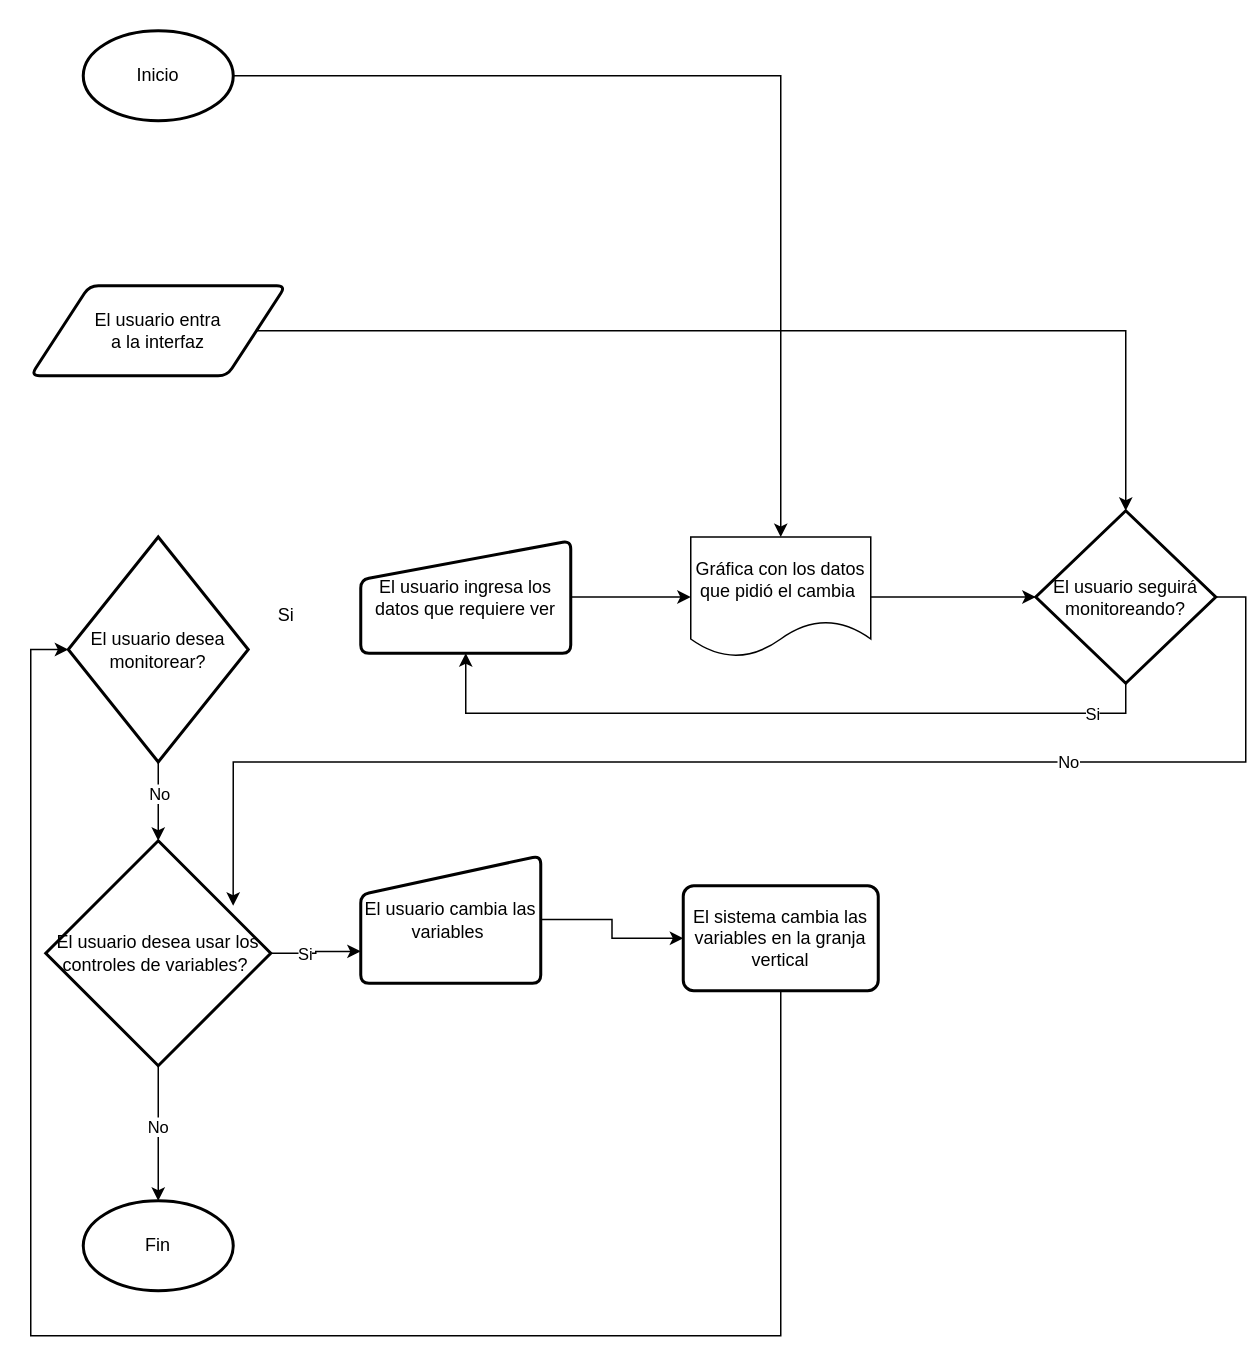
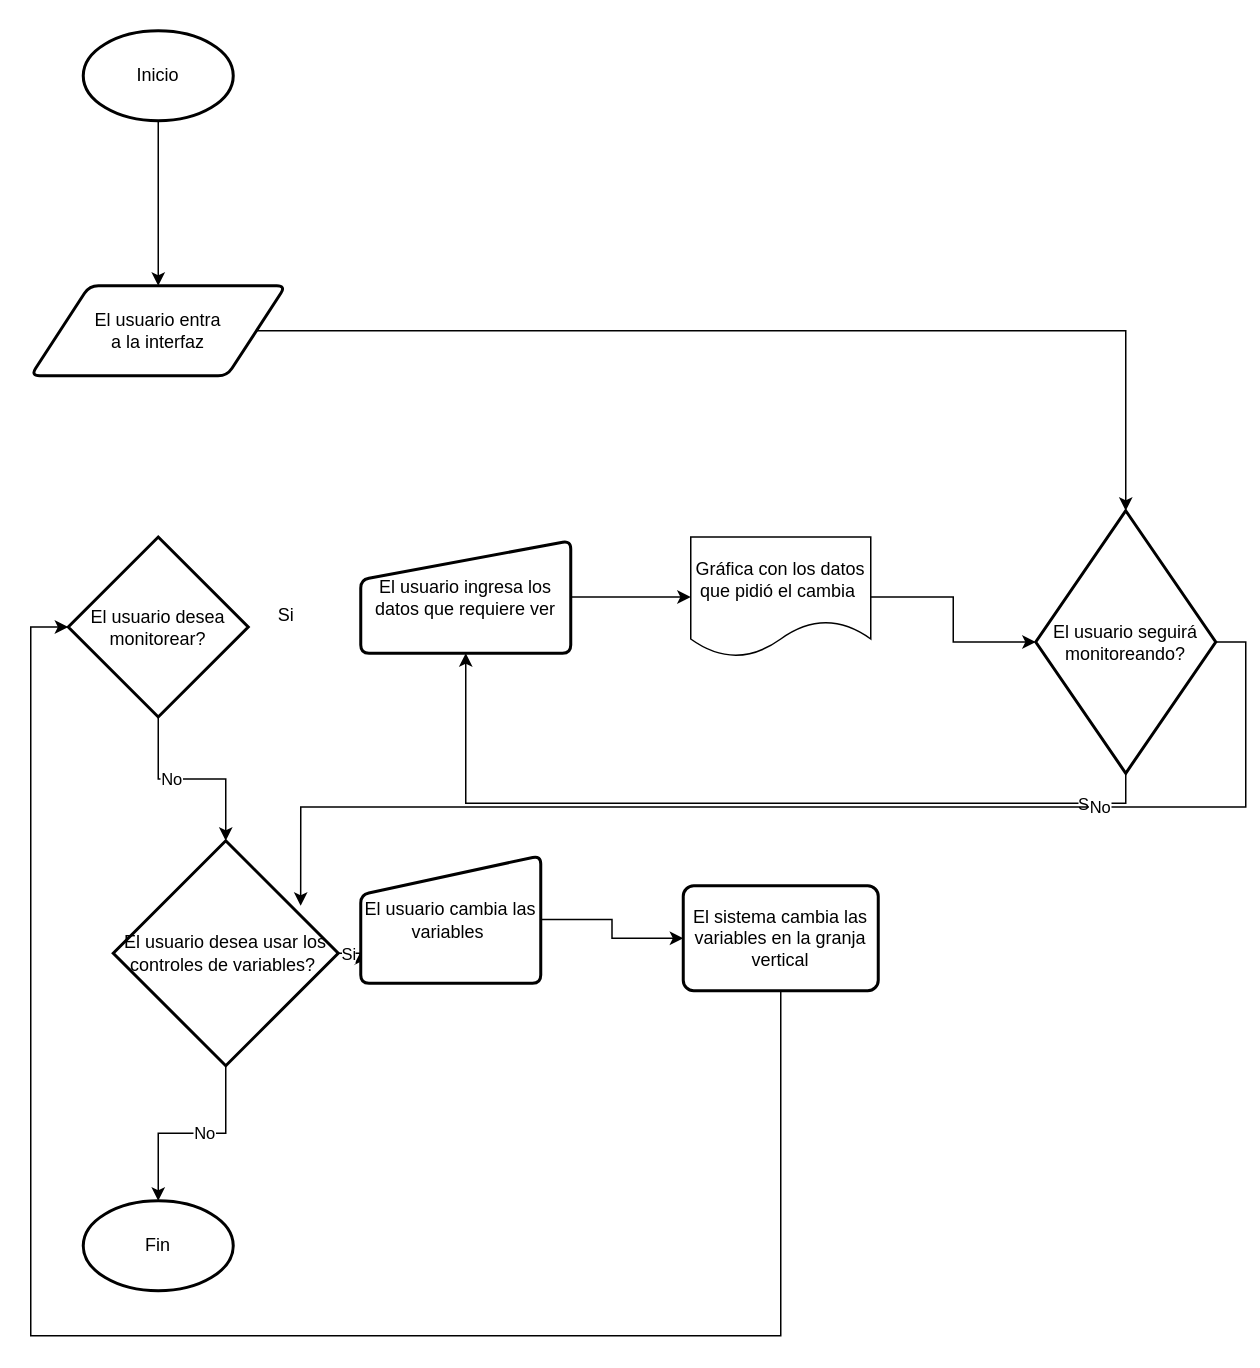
- <mxCell id="9" value="" style="edgeStyle=orthogonalEdgeStyle;rounded=0;orthogonalLoop=1;jettySize=auto;html=1;" edge="1" parent="1" source="10" target="21"><mxGeometry relative="1" as="geometry" /></mxCell>
+ <mxCell id="9" value="" style="edgeStyle=orthogonalEdgeStyle;rounded=0;orthogonalLoop=1;jettySize=auto;html=1;" edge="1" parent="1" source="10" target="12"><mxGeometry relative="1" as="geometry" /></mxCell>
- <mxCell id="26" value="El usuario seguirá monitoreando?" style="strokeWidth=2;html=1;shape=mxgraph.flowchart.decision;whiteSpace=wrap;" vertex="1" parent="1"><mxGeometry x="690" y="340" width="120" height="115" as="geometry" /></mxCell>
+ <mxCell id="26" value="El usuario seguirá monitoreando?" style="strokeWidth=2;html=1;shape=mxgraph.flowchart.decision;whiteSpace=wrap;" vertex="1" parent="1"><mxGeometry x="690" y="340" width="120" height="175" as="geometry" /></mxCell>
- <mxCell id="15" value="El usuario desea monitorear?" style="strokeWidth=2;html=1;shape=mxgraph.flowchart.decision;whiteSpace=wrap;" vertex="1" parent="1"><mxGeometry x="45" y="357.5" width="120" height="150" as="geometry" /></mxCell>
+ <mxCell id="15" value="El usuario desea monitorear?" style="strokeWidth=2;html=1;shape=mxgraph.flowchart.decision;whiteSpace=wrap;" vertex="1" parent="1"><mxGeometry x="45" y="357.5" width="120" height="120" as="geometry" /></mxCell>
- <mxCell id="8" value="El usuario desea usar los controles de variables?&amp;nbsp;" style="strokeWidth=2;html=1;shape=mxgraph.flowchart.decision;whiteSpace=wrap;" vertex="1" parent="1"><mxGeometry x="30" y="560" width="150" height="150" as="geometry" /></mxCell>
+ <mxCell id="8" value="El usuario desea usar los controles de variables?&amp;nbsp;" style="strokeWidth=2;html=1;shape=mxgraph.flowchart.decision;whiteSpace=wrap;" vertex="1" parent="1"><mxGeometry x="75" y="560" width="150" height="150" as="geometry" /></mxCell>
